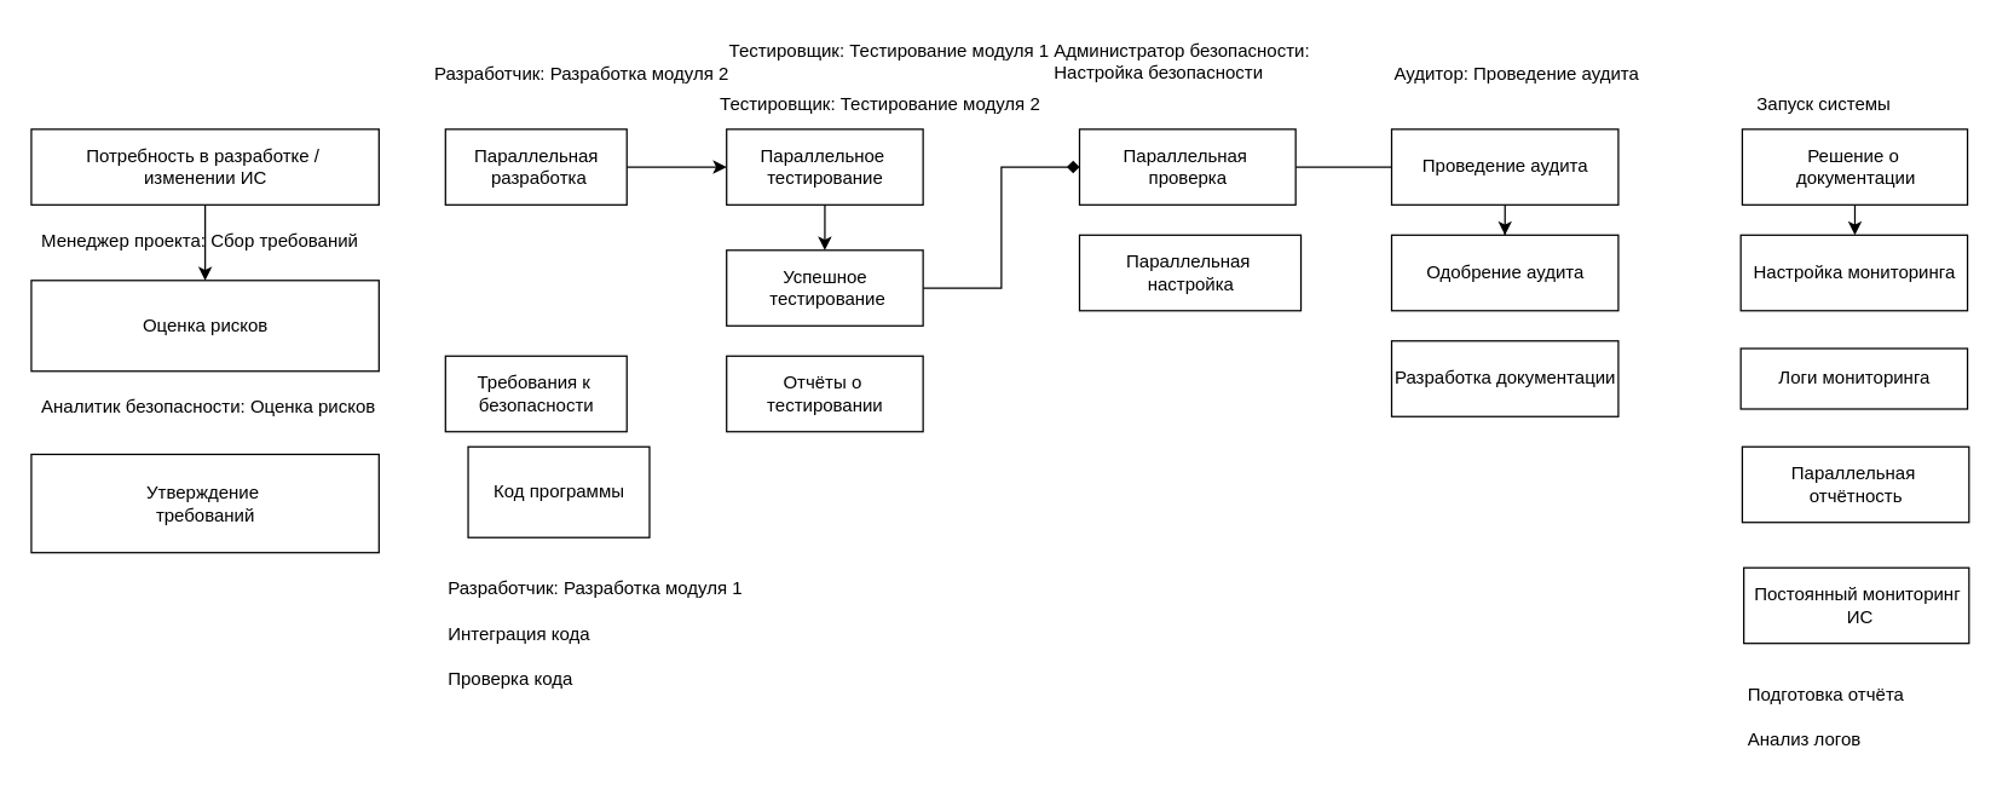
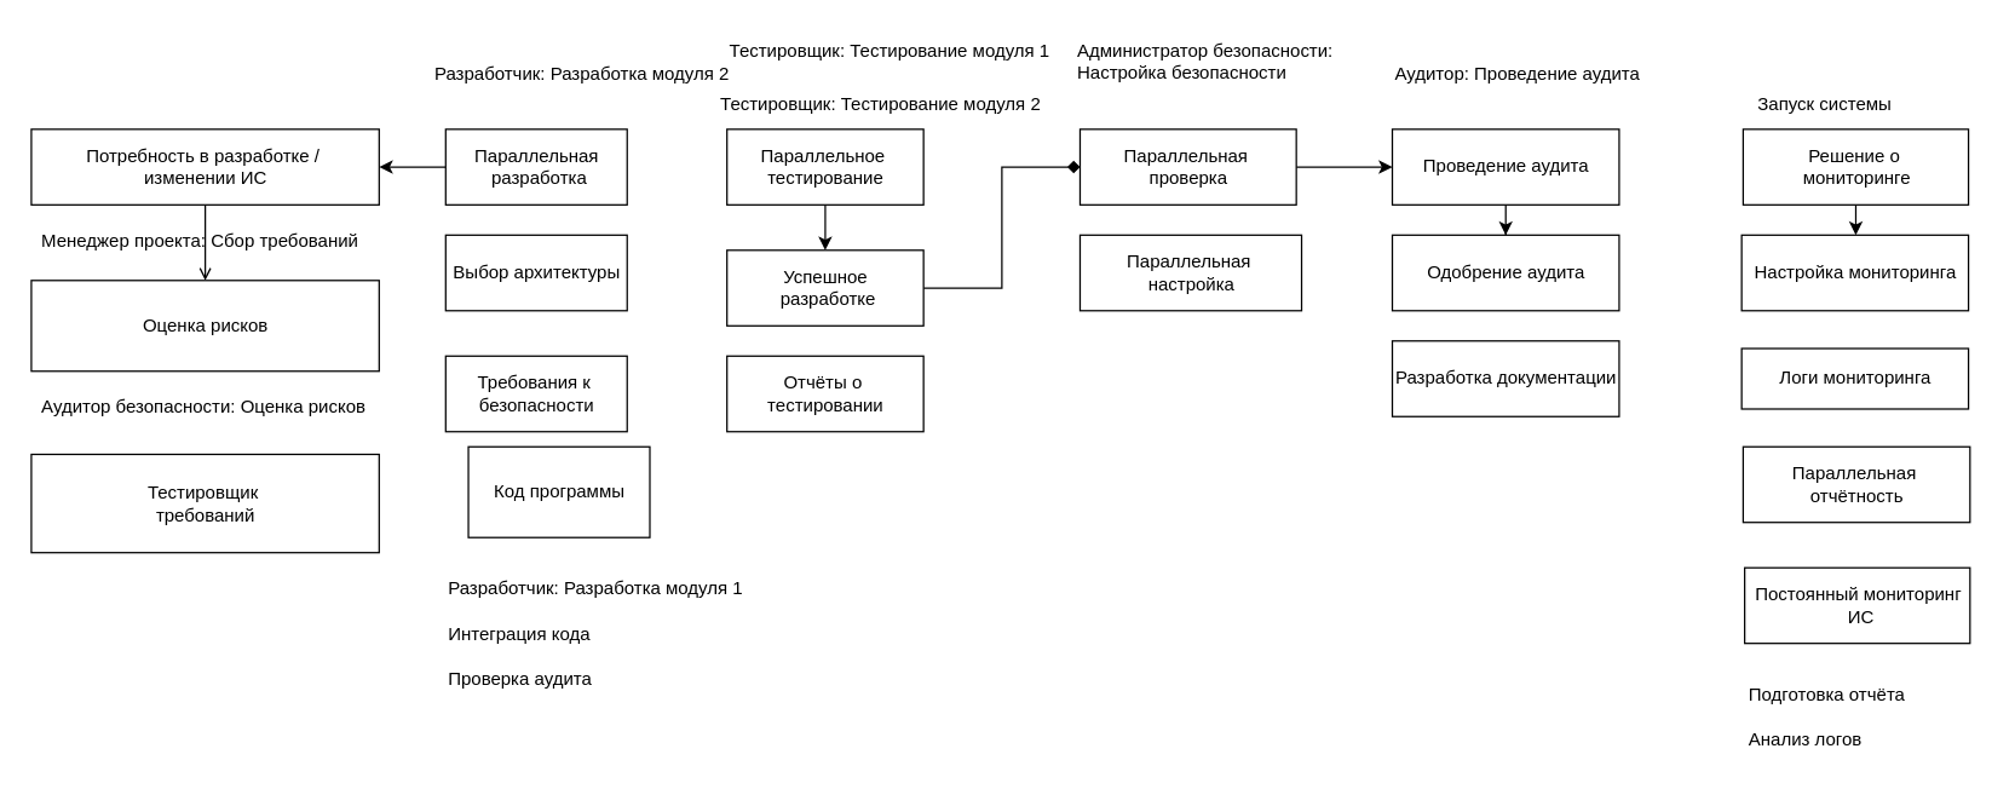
- <mxCell id="10" value="Администратор безопасности:&lt;div&gt;Настройка безопасности&lt;/div&gt;" style="text;html=1;" parent="1" vertex="1"><mxGeometry x="695" y="20" width="150" height="40" as="geometry" /></mxCell>
+ <mxCell id="10" value="Администратор безопасности:&lt;div&gt;Настройка безопасности&lt;/div&gt;" style="text;html=1;" parent="1" vertex="1"><mxGeometry x="710" y="20" width="150" height="40" as="geometry" /></mxCell>
- <mxCell id="19" style="edgeStyle=orthogonalEdgeStyle;rounded=0;orthogonalLoop=1;jettySize=auto;html=1;entryX=0;entryY=0.5;entryDx=0;entryDy=0;" parent="1" source="20" target="22" edge="1"><mxGeometry relative="1" as="geometry" /></mxCell>
+ <mxCell id="19" style="edgeStyle=orthogonalEdgeStyle;rounded=0;orthogonalLoop=1;jettySize=auto;html=1;" parent="1" source="20" target="3" edge="1"><mxGeometry relative="1" as="geometry" /></mxCell>
- <mxCell id="24" style="edgeStyle=orthogonalEdgeStyle;rounded=0;orthogonalLoop=1;jettySize=auto;html=1;entryX=0;entryY=0.5;entryDx=0;entryDy=0;endArrow=none;" parent="1" source="25" target="34" edge="1"><mxGeometry relative="1" as="geometry" /></mxCell>
+ <mxCell id="24" style="edgeStyle=orthogonalEdgeStyle;rounded=0;orthogonalLoop=1;jettySize=auto;html=1;entryX=0;entryY=0.5;entryDx=0;entryDy=0;" parent="1" source="25" target="34" edge="1"><mxGeometry relative="1" as="geometry" /></mxCell>
- <mxCell id="18" value="Решение о&amp;nbsp;&lt;div&gt;документации&lt;/div&gt;" style="gateway;html=1;" parent="1" vertex="1"><mxGeometry x="1152" y="85" width="149" height="50" as="geometry" /></mxCell>
+ <mxCell id="18" value="Решение о&amp;nbsp;&lt;div&gt;мониторинге&lt;/div&gt;" style="gateway;html=1;" parent="1" vertex="1"><mxGeometry x="1152" y="85" width="149" height="50" as="geometry" /></mxCell>
- <mxCell id="2" value="" style="edgeStyle=orthogonalEdgeStyle;rounded=0;orthogonalLoop=1;jettySize=auto;html=1;" parent="1" source="3" target="31" edge="1"><mxGeometry relative="1" as="geometry" /></mxCell>
+ <mxCell id="2" value="" style="edgeStyle=orthogonalEdgeStyle;rounded=0;orthogonalLoop=1;jettySize=auto;html=1;endArrow=open;" parent="1" source="3" target="31" edge="1"><mxGeometry relative="1" as="geometry" /></mxCell>
+ <mxCell id="13" value="Выбор архитектуры" style="gateway;html=1;" parent="1" vertex="1"><mxGeometry x="294" y="155" width="120" height="50" as="geometry" /></mxCell>
- <mxCell id="15" value="Успешное&lt;div&gt;&amp;nbsp;тестирование&lt;/div&gt;" style="gateway;html=1;" parent="1" vertex="1"><mxGeometry x="480" y="165" width="130" height="50" as="geometry" /></mxCell>
+ <mxCell id="15" value="Успешное&lt;div&gt;&amp;nbsp;разработке&lt;/div&gt;" style="gateway;html=1;" parent="1" vertex="1"><mxGeometry x="480" y="165" width="130" height="50" as="geometry" /></mxCell>
- <mxCell id="5" value="Аналитик безопасности: Оценка рисков" style="text;html=1;" parent="1" vertex="1"><mxGeometry x="25" y="255" width="220" height="40" as="geometry" /></mxCell>
+ <mxCell id="5" value="Аудитор безопасности: Оценка рисков" style="text;html=1;" parent="1" vertex="1"><mxGeometry x="25" y="255" width="220" height="40" as="geometry" /></mxCell>
- <mxCell id="12" value="Утверждение&amp;nbsp;&lt;div&gt;требований&lt;/div&gt;" style="gateway;html=1;" parent="1" vertex="1"><mxGeometry x="20" y="300" width="230" height="65" as="geometry" /></mxCell>
+ <mxCell id="12" value="Тестировщик&amp;nbsp;&lt;div&gt;требований&lt;/div&gt;" style="gateway;html=1;" parent="1" vertex="1"><mxGeometry x="20" y="300" width="230" height="65" as="geometry" /></mxCell>
- <mxCell id="38" value="Проверка кода" style="text;html=1;" parent="1" vertex="1"><mxGeometry x="294" y="435" width="150" height="40" as="geometry" /></mxCell>
+ <mxCell id="38" value="Проверка аудита" style="text;html=1;" parent="1" vertex="1"><mxGeometry x="294" y="435" width="150" height="40" as="geometry" /></mxCell>
